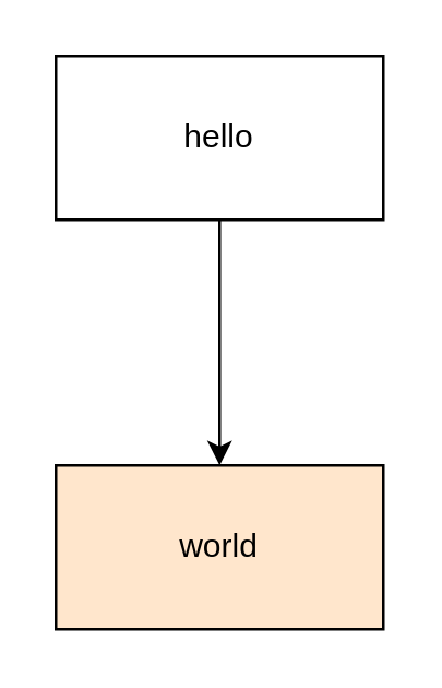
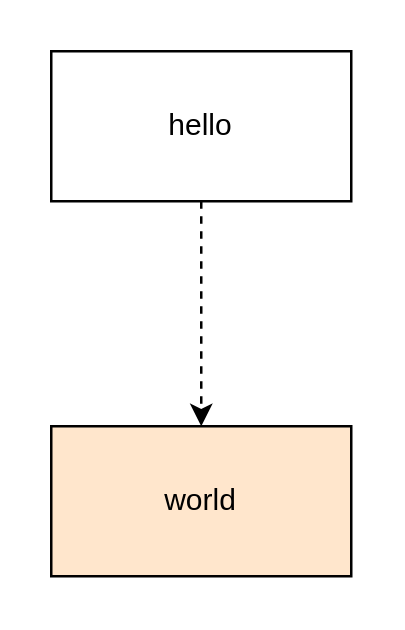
- <mxCell id="2" style="edgeStyle=orthogonalEdgeStyle;curved=0;rounded=1;sketch=0;orthogonalLoop=1;jettySize=auto;html=1;exitX=0.5;exitY=1;exitDx=0;exitDy=0;" edge="1" parent="1" source="3" target="4"><mxGeometry relative="1" as="geometry" /></mxCell>
+ <mxCell id="2" style="edgeStyle=orthogonalEdgeStyle;curved=0;rounded=1;sketch=0;orthogonalLoop=1;jettySize=auto;html=1;exitX=0.5;exitY=1;exitDx=0;exitDy=0;dashed=1;" edge="1" parent="1" source="3" target="4"><mxGeometry relative="1" as="geometry" /></mxCell>
